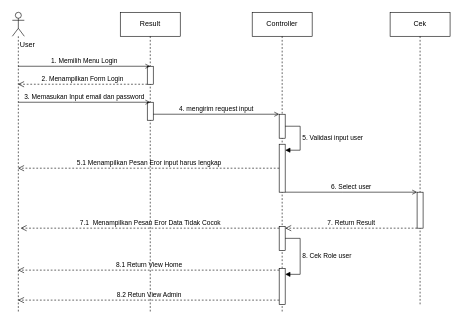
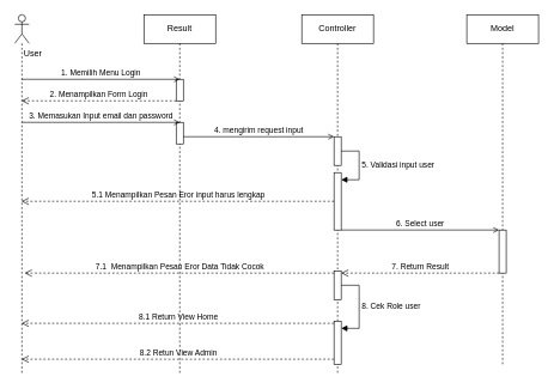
- <mxCell id="14" value="Cek" style="shape=umlLifeline;perimeter=lifelinePerimeter;whiteSpace=wrap;html=1;container=1;dropTarget=0;collapsible=0;recursiveResize=0;outlineConnect=0;portConstraint=eastwest;newEdgeStyle={&quot;edgeStyle&quot;:&quot;elbowEdgeStyle&quot;,&quot;elbow&quot;:&quot;vertical&quot;,&quot;curved&quot;:0,&quot;rounded&quot;:0};" parent="1" vertex="1"><mxGeometry x="650" width="100" height="490" as="geometry" y="20" /></mxCell>
+ <mxCell id="14" value="Model" style="shape=umlLifeline;perimeter=lifelinePerimeter;whiteSpace=wrap;html=1;container=1;dropTarget=0;collapsible=0;recursiveResize=0;outlineConnect=0;portConstraint=eastwest;newEdgeStyle={&quot;edgeStyle&quot;:&quot;elbowEdgeStyle&quot;,&quot;elbow&quot;:&quot;vertical&quot;,&quot;curved&quot;:0,&quot;rounded&quot;:0};" parent="1" vertex="1"><mxGeometry x="650" width="100" height="490" as="geometry" y="20" /></mxCell>
